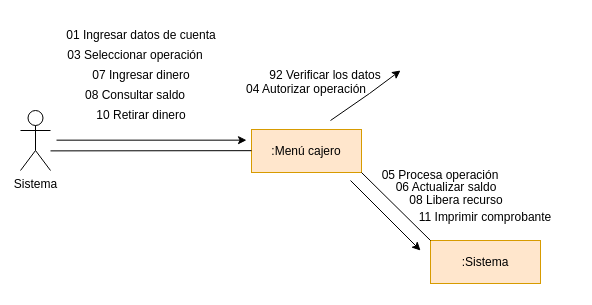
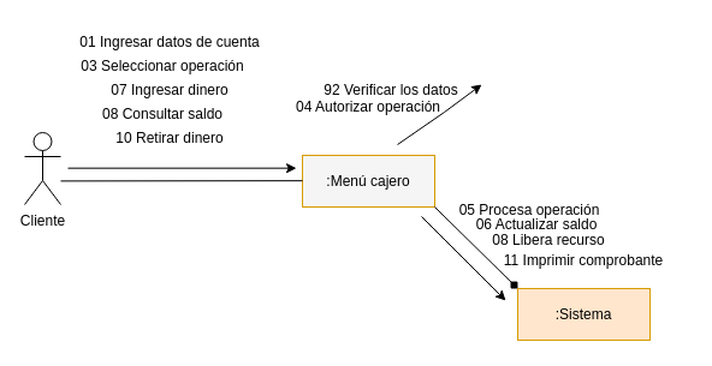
- <mxCell id="3" value=":Menú cajero" style="rounded=0;whiteSpace=wrap;html=1;fillColor=#ffe6cc;strokeColor=#d79b00;" vertex="1" parent="1"><mxGeometry x="251" y="129" width="110" height="43" as="geometry" /></mxCell>
+ <mxCell id="3" value=":Menú cajero" style="rounded=0;whiteSpace=wrap;html=1;fillColor=#f5f5f5;strokeColor=#d79b00;" vertex="1" parent="1"><mxGeometry x="251" y="129" width="110" height="43" as="geometry" /></mxCell>
- <mxCell id="2" value="Sistema" style="shape=umlActor;verticalLabelPosition=bottom;verticalAlign=top;html=1;outlineConnect=0;" vertex="1" parent="1"><mxGeometry x="20" y="110" width="30" height="60" as="geometry" /></mxCell>
+ <mxCell id="2" value="Cliente" style="shape=umlActor;verticalLabelPosition=bottom;verticalAlign=top;html=1;outlineConnect=0;" vertex="1" parent="1"><mxGeometry x="20" y="110" width="30" height="60" as="geometry" /></mxCell>
- <mxCell id="16" value="" style="endArrow=none;html=1;rounded=0;entryX=0;entryY=0;entryDx=0;entryDy=0;exitX=1;exitY=1;exitDx=0;exitDy=0;" edge="1" parent="1" source="3" target="13"><mxGeometry width="50" height="50" relative="1" as="geometry"><mxPoint x="300" y="150" as="sourcePoint" /><mxPoint x="350" y="100" as="targetPoint" /></mxGeometry></mxCell>
+ <mxCell id="16" value="" style="endArrow=diamond;html=1;rounded=0;entryX=0;entryY=0;entryDx=0;entryDy=0;exitX=1;exitY=1;exitDx=0;exitDy=0;" edge="1" parent="1" source="3" target="13"><mxGeometry width="50" height="50" relative="1" as="geometry"><mxPoint x="300" y="150" as="sourcePoint" /><mxPoint x="350" y="100" as="targetPoint" /></mxGeometry></mxCell>
